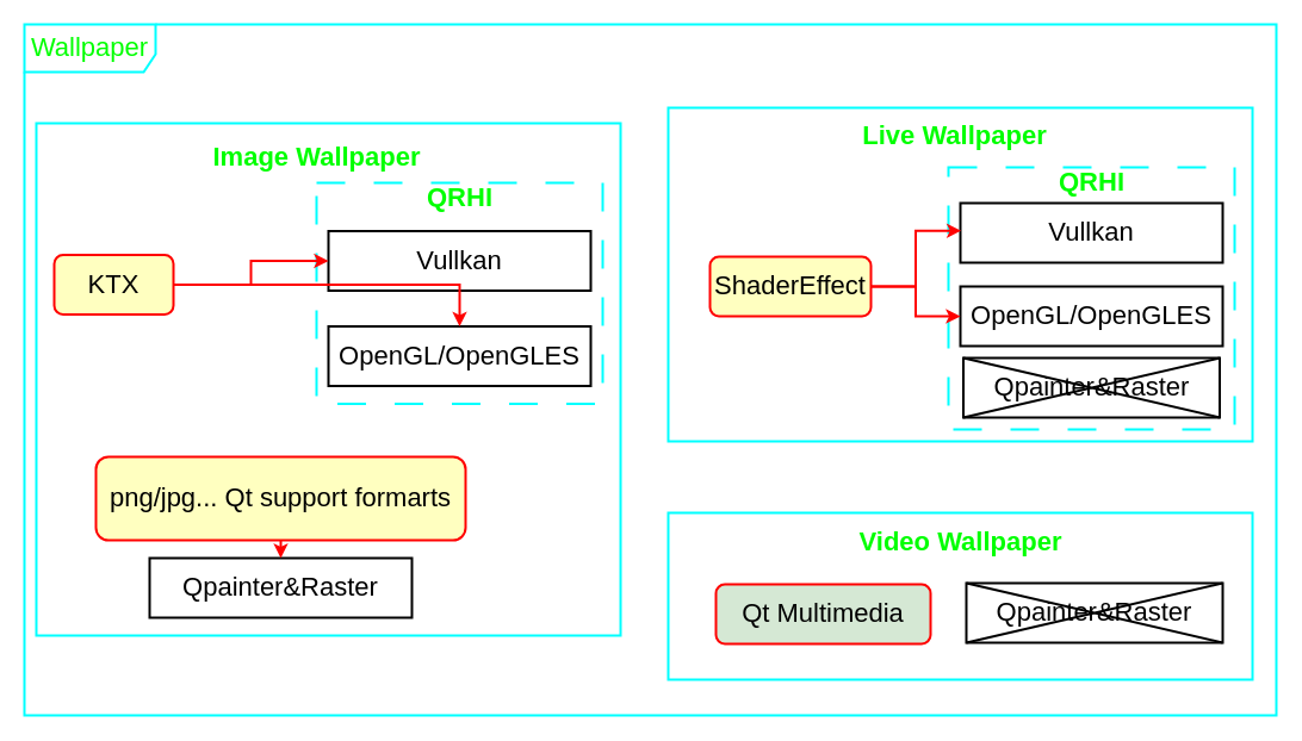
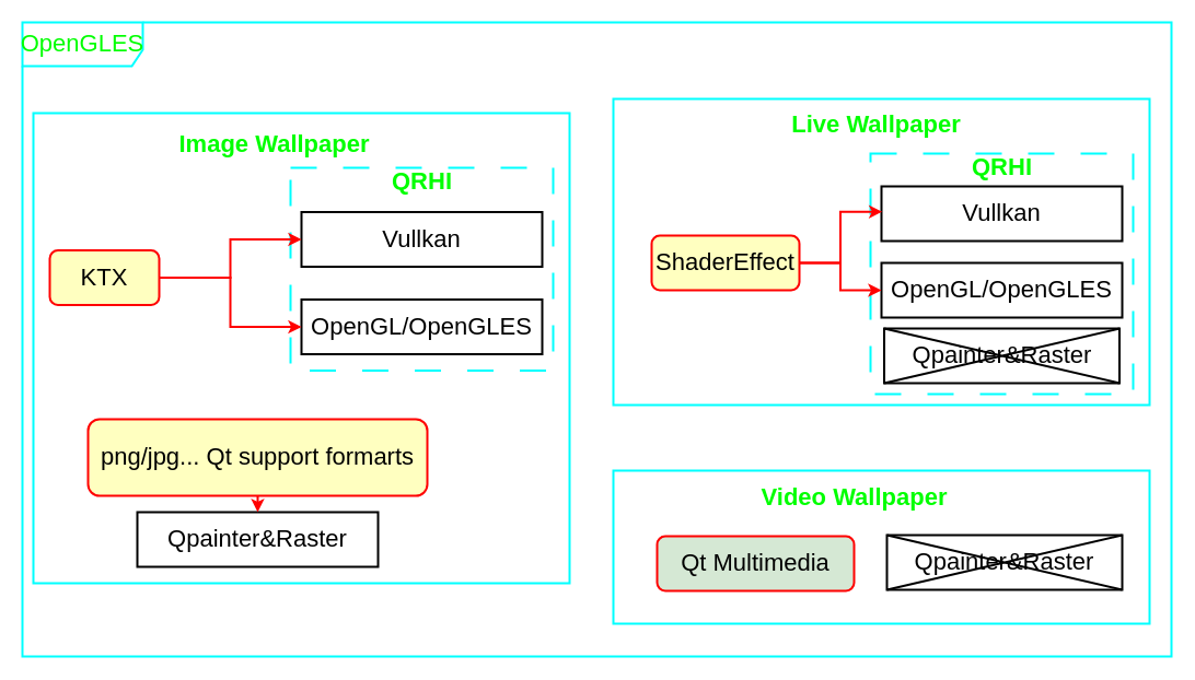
- <mxCell id="4" value="&lt;font color=&quot;#00ff00&quot; style=&quot;font-size: 22px;&quot;&gt;Wallpaper&lt;/font&gt;" style="shape=umlFrame;whiteSpace=wrap;html=1;pointerEvents=0;width=110;height=40;fillColor=none;strokeWidth=2;strokeColor=#00FFFF;" parent="1" vertex="1"><mxGeometry x="20" y="20" width="1050" height="580" as="geometry" /></mxCell>
+ <mxCell id="4" value="&lt;font color=&quot;#00ff00&quot; style=&quot;font-size: 22px;&quot;&gt;OpenGLES&lt;/font&gt;" style="shape=umlFrame;whiteSpace=wrap;html=1;pointerEvents=0;width=110;height=40;fillColor=none;strokeWidth=2;strokeColor=#00FFFF;" parent="1" vertex="1"><mxGeometry x="20" y="20" width="1050" height="580" as="geometry" /></mxCell>
- <mxCell id="7" value="&lt;font color=&quot;#00ff00&quot; style=&quot;font-size: 22px;&quot;&gt;Image Wallpaper&lt;/font&gt;" style="text;align=center;fontStyle=1;verticalAlign=middle;spacingLeft=3;spacingRight=3;strokeColor=none;rotatable=0;points=[[0,0.5],[1,0.5]];portConstraint=eastwest;html=1;strokeWidth=2;" parent="1" vertex="1"><mxGeometry x="155" y="119" width="220" height="26" as="geometry" /></mxCell>
+ <mxCell id="7" value="&lt;font color=&quot;#00ff00&quot; style=&quot;font-size: 22px;&quot;&gt;Image Wallpaper&lt;/font&gt;" style="text;align=center;fontStyle=1;verticalAlign=middle;spacingLeft=3;spacingRight=3;strokeColor=none;rotatable=0;points=[[0,0.5],[1,0.5]];portConstraint=eastwest;html=1;strokeWidth=2;" parent="1" vertex="1"><mxGeometry x="140" y="119" width="220" height="26" as="geometry" /></mxCell>
- <mxCell id="5" value="&lt;font style=&quot;font-size: 22px;&quot;&gt;KTX&lt;br&gt;&lt;/font&gt;" style="html=1;whiteSpace=wrap;rounded=1;fillColor=#FFFFC0;strokeColor=#FF0000;strokeWidth=2;" parent="1" vertex="1"><mxGeometry x="45" y="213.5" width="100" height="50" as="geometry" /></mxCell>
+ <mxCell id="5" value="&lt;font style=&quot;font-size: 22px;&quot;&gt;KTX&lt;br&gt;&lt;/font&gt;" style="html=1;whiteSpace=wrap;rounded=1;fillColor=#FFFFC0;strokeColor=#FF0000;strokeWidth=2;" parent="1" vertex="1"><mxGeometry x="45" y="228.5" width="100" height="50" as="geometry" /></mxCell>
- <mxCell id="28" value="&lt;font color=&quot;#00ff00&quot; style=&quot;font-size: 22px;&quot;&gt;Video Wallpaper&lt;/font&gt;" style="text;align=center;fontStyle=1;verticalAlign=middle;spacingLeft=3;spacingRight=3;strokeColor=none;rotatable=0;points=[[0,0.5],[1,0.5]];portConstraint=eastwest;html=1;strokeWidth=2;" parent="1" vertex="1"><mxGeometry x="695" y="441.5" width="220" height="26" as="geometry" /></mxCell>
+ <mxCell id="28" value="&lt;font color=&quot;#00ff00&quot; style=&quot;font-size: 22px;&quot;&gt;Video Wallpaper&lt;/font&gt;" style="text;align=center;fontStyle=1;verticalAlign=middle;spacingLeft=3;spacingRight=3;strokeColor=none;rotatable=0;points=[[0,0.5],[1,0.5]];portConstraint=eastwest;html=1;strokeWidth=2;" parent="1" vertex="1"><mxGeometry x="670" y="441.5" width="220" height="26" as="geometry" /></mxCell>
